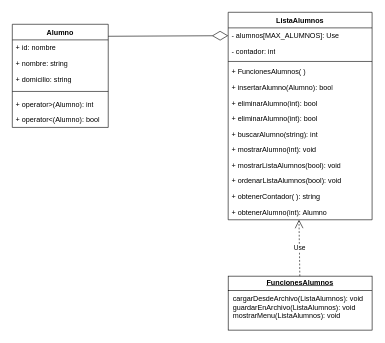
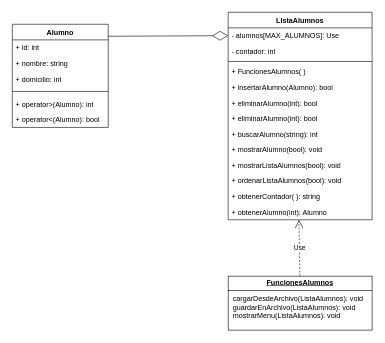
- <mxCell id="3" value="+&lt;span style=&quot;background-color: initial;&quot;&gt;&amp;nbsp;id: nombre&lt;/span&gt;" style="text;strokeColor=none;fillColor=none;align=left;verticalAlign=top;spacingLeft=4;spacingRight=4;overflow=hidden;rotatable=0;points=[[0,0.5],[1,0.5]];portConstraint=eastwest;whiteSpace=wrap;html=1;" vertex="1" parent="2"><mxGeometry y="26" width="160" height="26" as="geometry" /></mxCell>
+ <mxCell id="3" value="+&lt;span style=&quot;background-color: initial;&quot;&gt;&amp;nbsp;id: int&lt;/span&gt;" style="text;strokeColor=none;fillColor=none;align=left;verticalAlign=top;spacingLeft=4;spacingRight=4;overflow=hidden;rotatable=0;points=[[0,0.5],[1,0.5]];portConstraint=eastwest;whiteSpace=wrap;html=1;" vertex="1" parent="2"><mxGeometry y="26" width="160" height="26" as="geometry" /></mxCell>
- <mxCell id="5" value="+ domicilio: string" style="text;strokeColor=none;fillColor=none;align=left;verticalAlign=top;spacingLeft=4;spacingRight=4;overflow=hidden;rotatable=0;points=[[0,0.5],[1,0.5]];portConstraint=eastwest;whiteSpace=wrap;html=1;" vertex="1" parent="2"><mxGeometry y="78" width="160" height="26" as="geometry" /></mxCell>
+ <mxCell id="5" value="+ domicilio: int" style="text;strokeColor=none;fillColor=none;align=left;verticalAlign=top;spacingLeft=4;spacingRight=4;overflow=hidden;rotatable=0;points=[[0,0.5],[1,0.5]];portConstraint=eastwest;whiteSpace=wrap;html=1;" vertex="1" parent="2"><mxGeometry y="78" width="160" height="26" as="geometry" /></mxCell>
- <mxCell id="18" value="+ mostrarAlumno(int): void" style="text;strokeColor=none;fillColor=none;align=left;verticalAlign=top;spacingLeft=4;spacingRight=4;overflow=hidden;rotatable=0;points=[[0,0.5],[1,0.5]];portConstraint=eastwest;whiteSpace=wrap;html=1;" vertex="1" parent="9"><mxGeometry y="216" width="240" height="26" as="geometry" /></mxCell>
+ <mxCell id="18" value="+ mostrarAlumno(bool): void" style="text;strokeColor=none;fillColor=none;align=left;verticalAlign=top;spacingLeft=4;spacingRight=4;overflow=hidden;rotatable=0;points=[[0,0.5],[1,0.5]];portConstraint=eastwest;whiteSpace=wrap;html=1;" vertex="1" parent="9"><mxGeometry y="216" width="240" height="26" as="geometry" /></mxCell>
